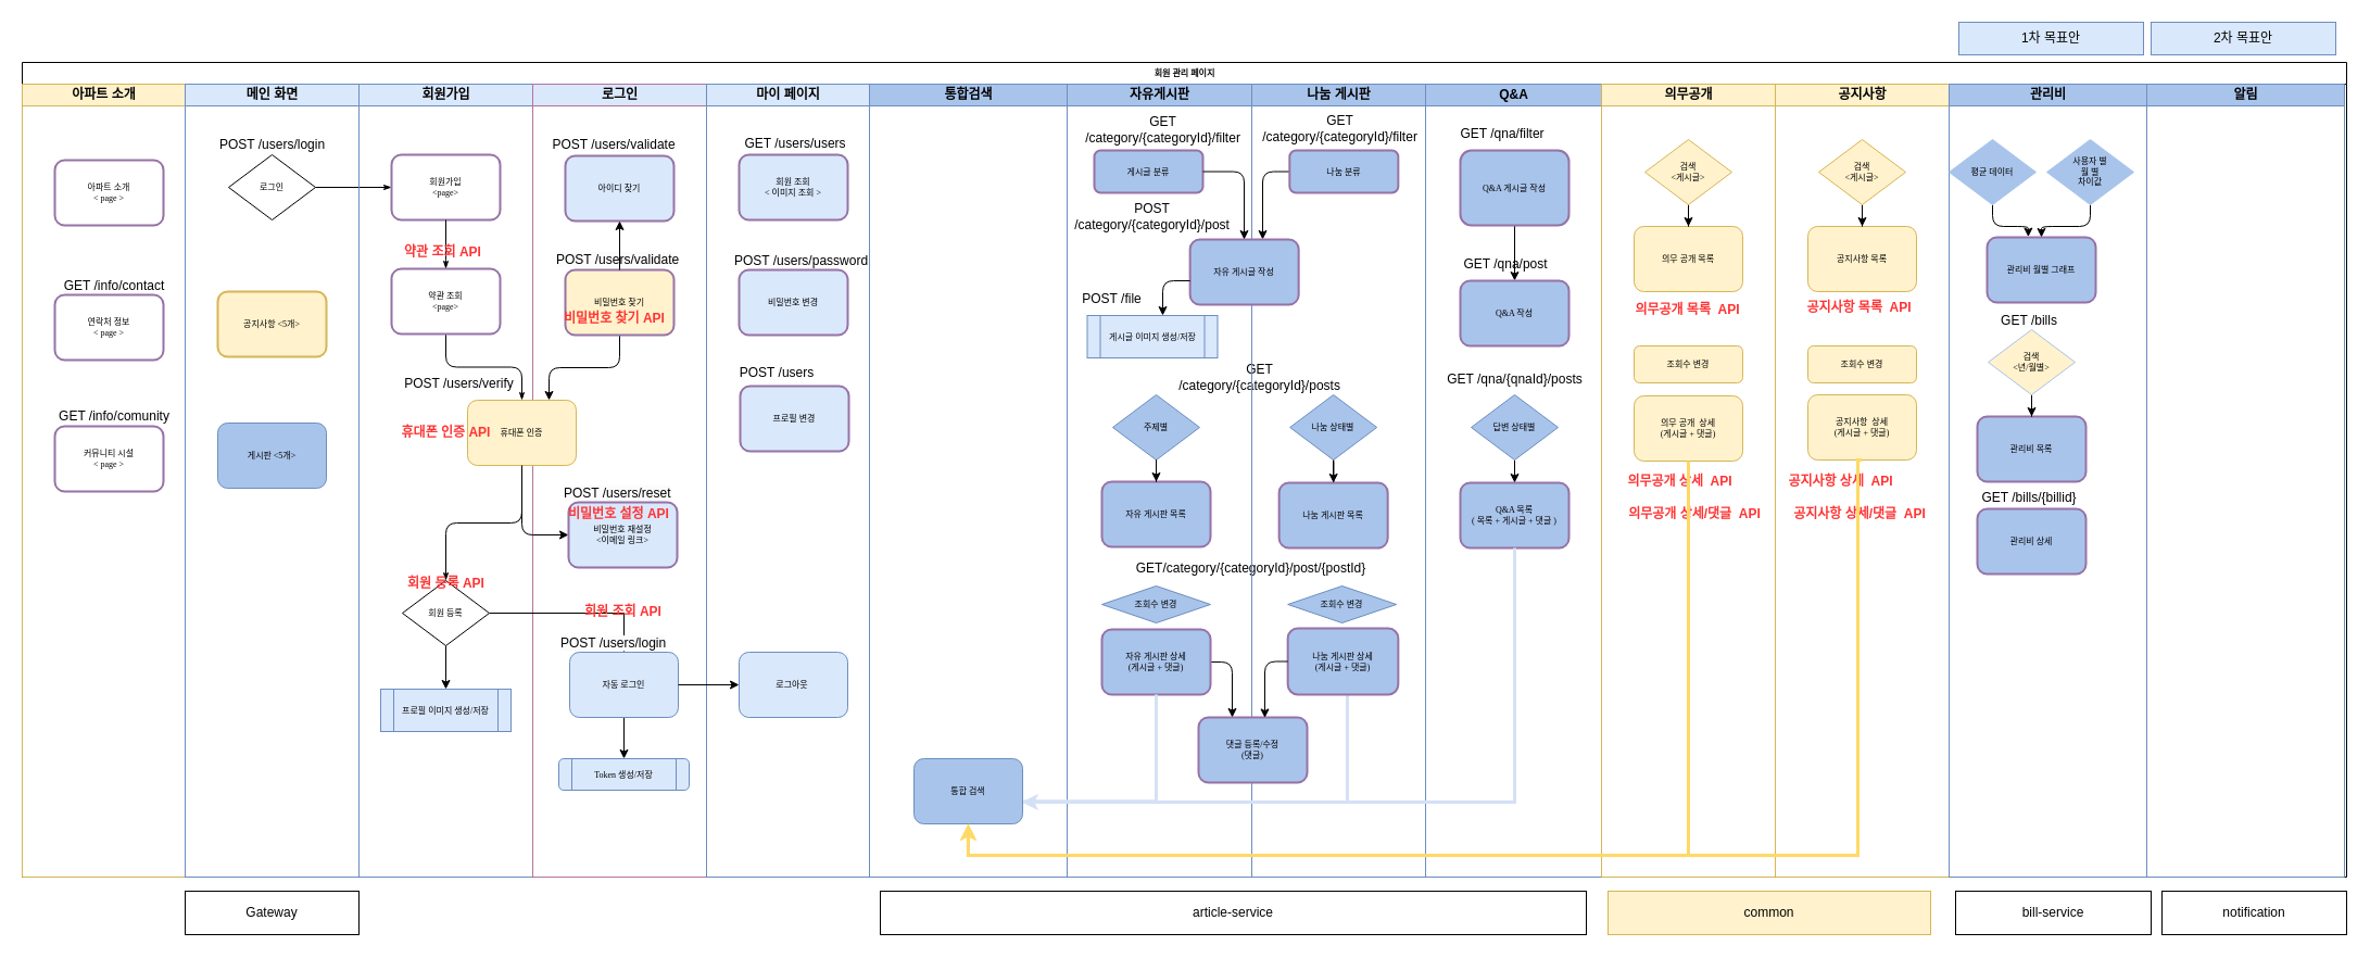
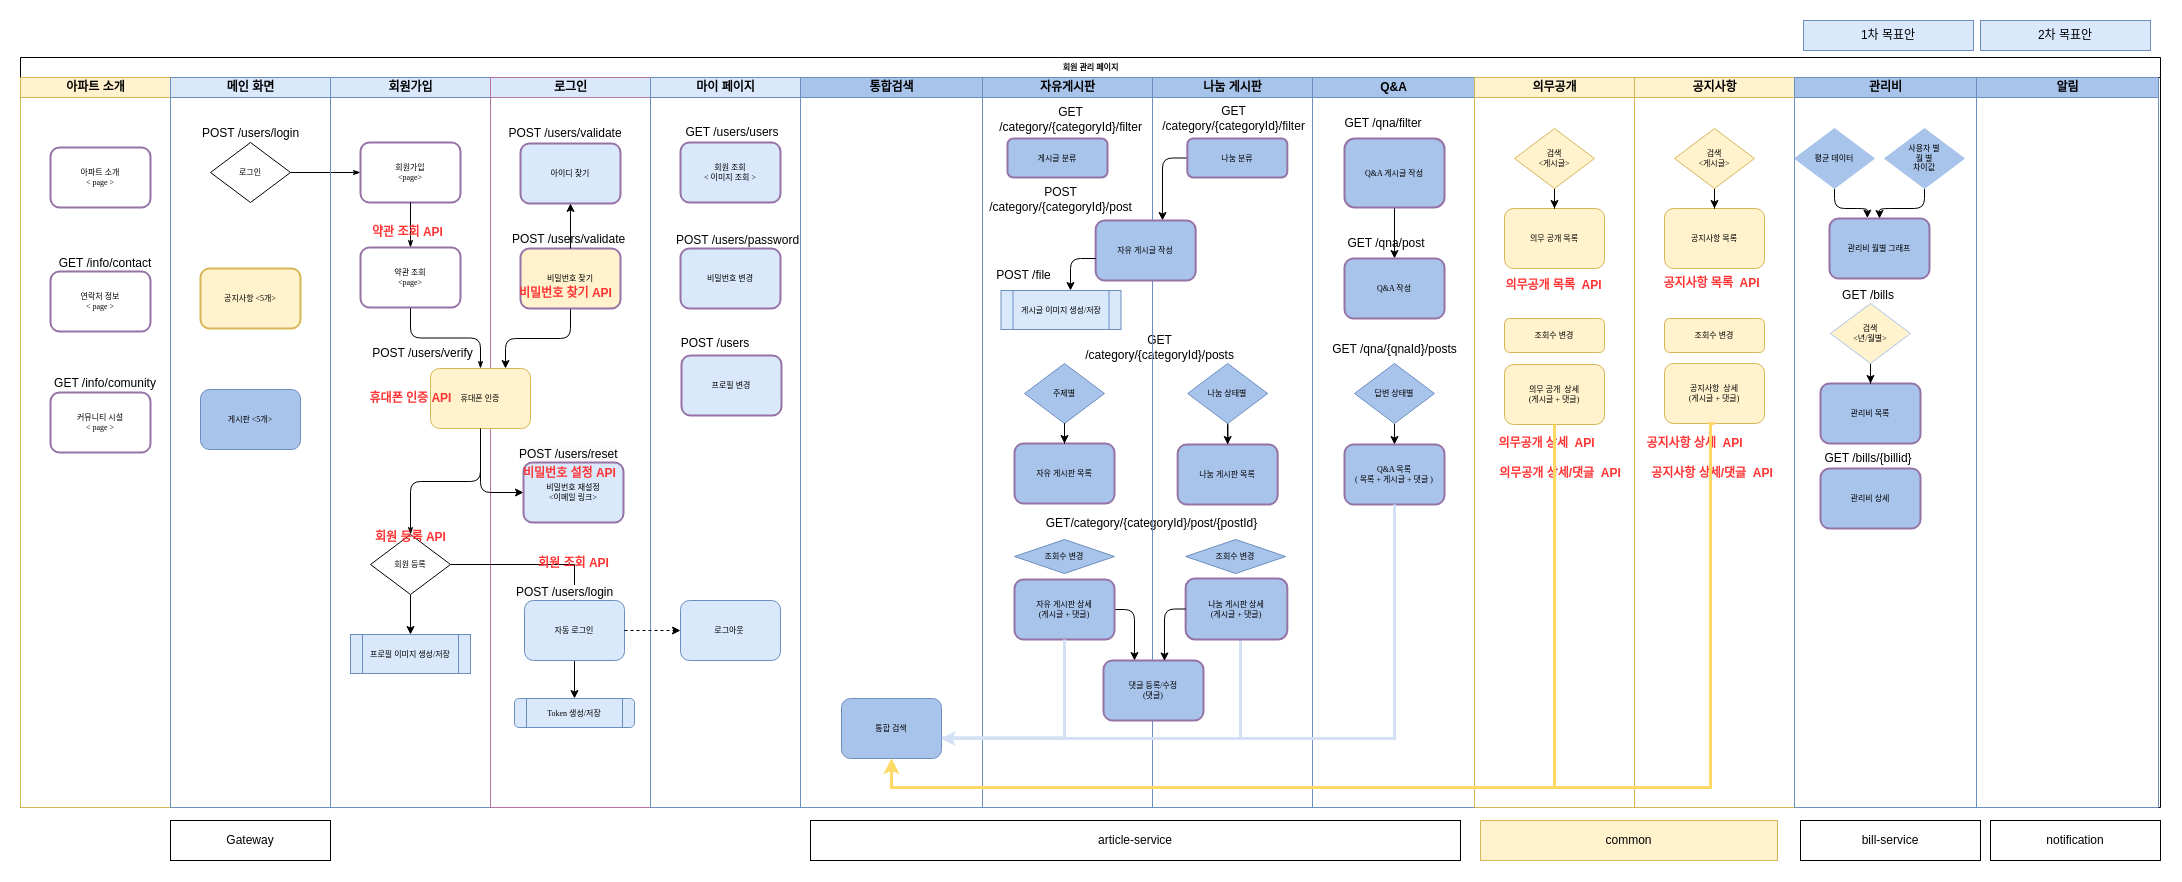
- <mxCell id="129" style="edgeStyle=orthogonalEdgeStyle;rounded=1;orthogonalLoop=1;jettySize=auto;html=1;curved=0;" edge="1" parent="2" source="60" target="72"><mxGeometry relative="1" as="geometry"><Array as="points"><mxPoint x="1125" y="101" /></Array></mxGeometry></mxCell>
- <mxCell id="132" style="edgeStyle=orthogonalEdgeStyle;rounded=0;orthogonalLoop=1;jettySize=auto;html=1;" edge="1" parent="2" source="34" target="54"><mxGeometry relative="1" as="geometry" /></mxCell>
+ <mxCell id="132" style="edgeStyle=orthogonalEdgeStyle;rounded=0;orthogonalLoop=1;jettySize=auto;html=1;dashed=1;" edge="1" parent="2" source="34" target="54"><mxGeometry relative="1" as="geometry" /></mxCell>
